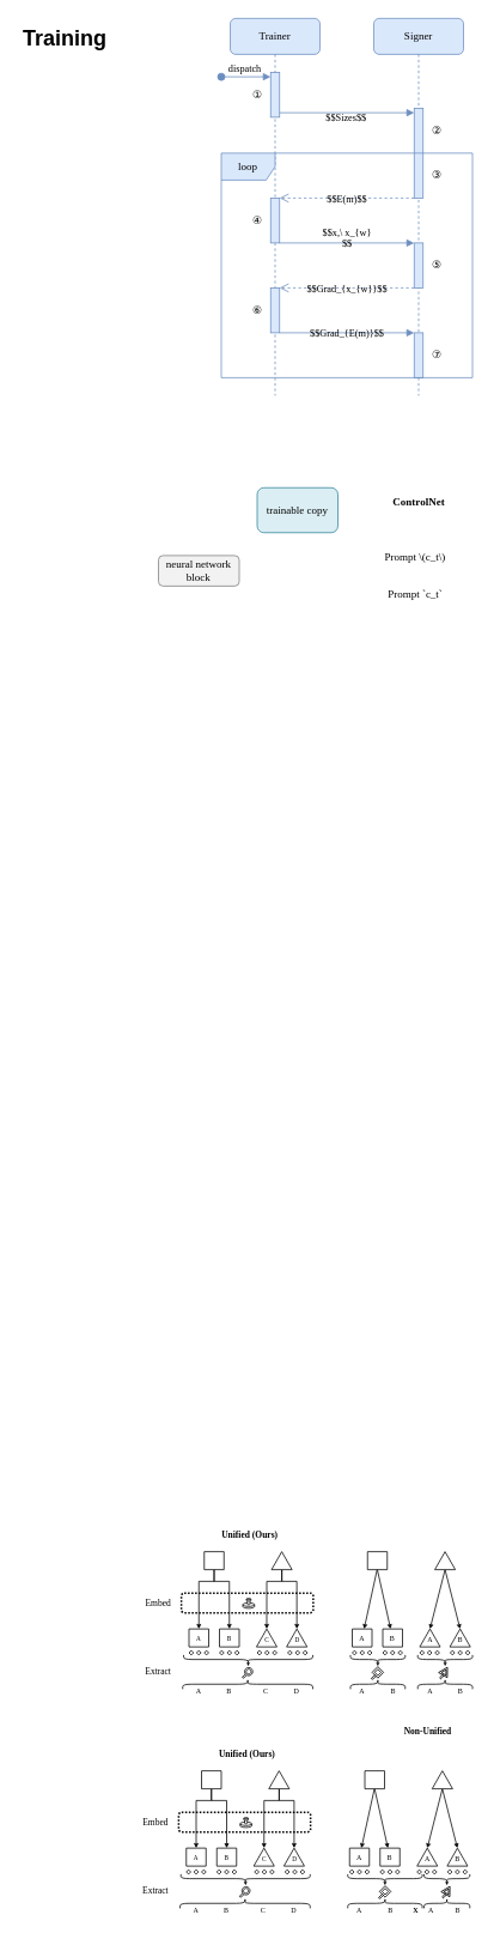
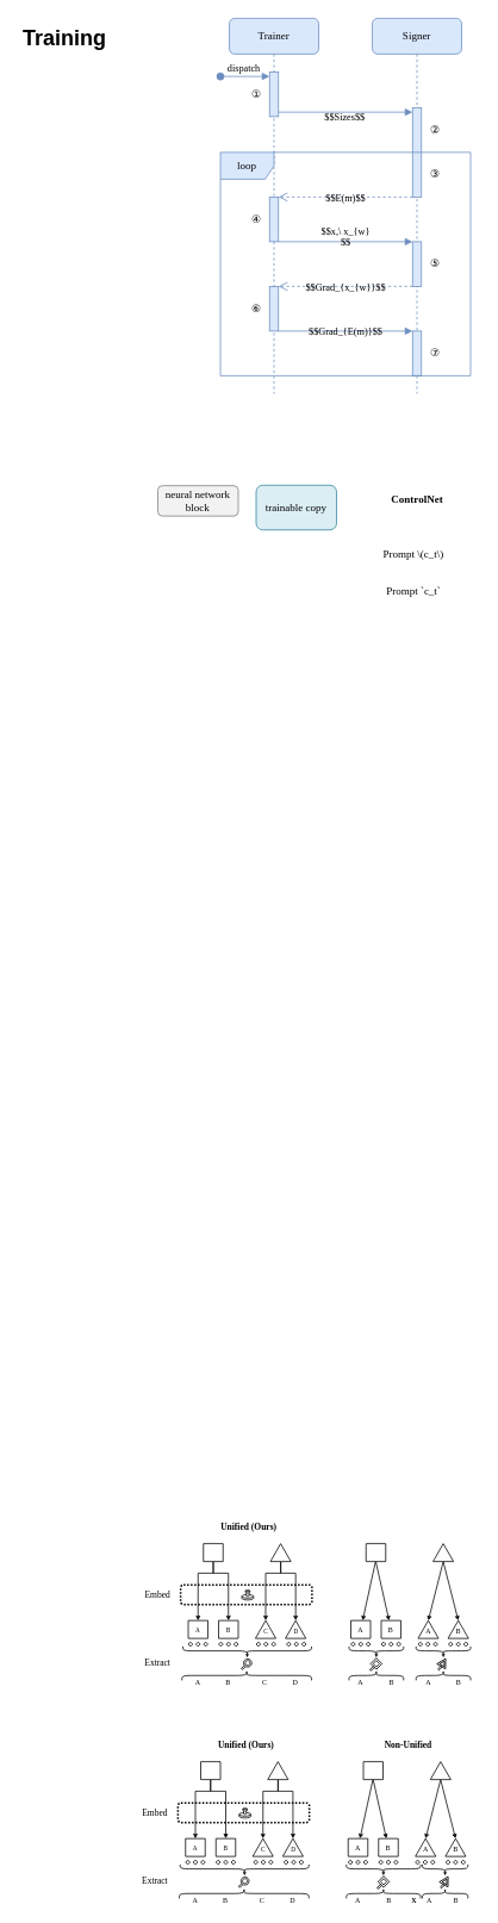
- <mxCell id="25" value="neural network&lt;br&gt;block" style="rounded=1;whiteSpace=wrap;html=1;fillColor=#f2f2f2;strokeColor=#7f7f7f;fontFamily=Times New Roman;fontStyle=0" parent="1" vertex="1"><mxGeometry x="176" y="618" width="90" height="34" as="geometry" /></mxCell>
+ <mxCell id="25" value="neural network&lt;br&gt;block" style="rounded=1;whiteSpace=wrap;html=1;fillColor=#f2f2f2;strokeColor=#7f7f7f;fontFamily=Times New Roman;fontStyle=0" parent="1" vertex="1"><mxGeometry x="176" y="543" width="90" height="34" as="geometry" /></mxCell>
- <mxCell id="224" value="&lt;span style=&quot;font-size: 10px;&quot;&gt;Non-Unified&lt;/span&gt;" style="text;html=1;strokeColor=none;fillColor=none;align=center;verticalAlign=middle;whiteSpace=wrap;rounded=0;shadow=0;glass=0;dashed=1;dashPattern=1 1;sketch=0;strokeWidth=2;fontFamily=Times New Roman;fontSize=8;fontStyle=1" vertex="1" parent="1"><mxGeometry x="439" y="1919" width="75.28" height="16" as="geometry" /></mxCell>
+ <mxCell id="224" value="&lt;span style=&quot;font-size: 10px;&quot;&gt;Non-Unified&lt;/span&gt;" style="text;html=1;strokeColor=none;fillColor=none;align=center;verticalAlign=middle;whiteSpace=wrap;rounded=0;shadow=0;glass=0;dashed=1;dashPattern=1 1;sketch=0;strokeWidth=2;fontFamily=Times New Roman;fontSize=8;fontStyle=1" vertex="1" parent="1"><mxGeometry x="419" y="1944" width="75.28" height="16" as="geometry" /></mxCell>
